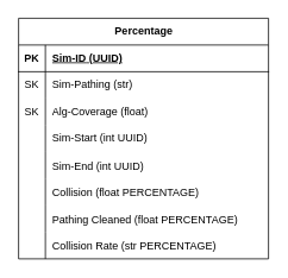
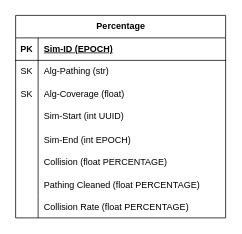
- <mxCell id="5" value="Sim-ID&lt;span style=&quot;font-weight: normal;&quot;&gt; &lt;/span&gt;(UUID)" style="shape=partialRectangle;connectable=0;fillColor=none;top=0;left=0;bottom=0;right=0;align=left;spacingLeft=6;fontStyle=5;overflow=hidden;whiteSpace=wrap;html=1;" vertex="1" parent="3"><mxGeometry x="30" width="250" height="30" as="geometry"><mxRectangle width="250" height="30" as="alternateBounds" /></mxGeometry></mxCell>
+ <mxCell id="5" value="Sim-ID&lt;span style=&quot;font-weight: normal;&quot;&gt; &lt;/span&gt;(EPOCH)" style="shape=partialRectangle;connectable=0;fillColor=none;top=0;left=0;bottom=0;right=0;align=left;spacingLeft=6;fontStyle=5;overflow=hidden;whiteSpace=wrap;html=1;" vertex="1" parent="3"><mxGeometry x="30" width="250" height="30" as="geometry"><mxRectangle width="250" height="30" as="alternateBounds" /></mxGeometry></mxCell>
- <mxCell id="8" value="Sim-Pathing (str)" style="shape=partialRectangle;connectable=0;fillColor=none;top=0;left=0;bottom=0;right=0;align=left;spacingLeft=6;overflow=hidden;whiteSpace=wrap;html=1;" vertex="1" parent="6"><mxGeometry x="30" width="250" height="30" as="geometry"><mxRectangle width="250" height="30" as="alternateBounds" /></mxGeometry></mxCell>
+ <mxCell id="8" value="Alg-Pathing (str)" style="shape=partialRectangle;connectable=0;fillColor=none;top=0;left=0;bottom=0;right=0;align=left;spacingLeft=6;overflow=hidden;whiteSpace=wrap;html=1;" vertex="1" parent="6"><mxGeometry x="30" width="250" height="30" as="geometry"><mxRectangle width="250" height="30" as="alternateBounds" /></mxGeometry></mxCell>
- <mxCell id="17" value="Sim-End (int UUID)" style="shape=partialRectangle;connectable=0;fillColor=none;top=0;left=0;bottom=0;right=0;align=left;spacingLeft=6;overflow=hidden;" vertex="1" parent="15"><mxGeometry x="30" width="250" height="30" as="geometry"><mxRectangle width="250" height="30" as="alternateBounds" /></mxGeometry></mxCell>
+ <mxCell id="17" value="Sim-End (int EPOCH)" style="shape=partialRectangle;connectable=0;fillColor=none;top=0;left=0;bottom=0;right=0;align=left;spacingLeft=6;overflow=hidden;" vertex="1" parent="15"><mxGeometry x="30" width="250" height="30" as="geometry"><mxRectangle width="250" height="30" as="alternateBounds" /></mxGeometry></mxCell>
- <mxCell id="26" value="Collision Rate (str PERCENTAGE)" style="shape=partialRectangle;connectable=0;fillColor=none;top=0;left=0;bottom=0;right=0;align=left;spacingLeft=6;overflow=hidden;" vertex="1" parent="24"><mxGeometry x="30" width="250" height="30" as="geometry"><mxRectangle width="250" height="30" as="alternateBounds" /></mxGeometry></mxCell>
+ <mxCell id="26" value="Collision Rate (float PERCENTAGE)" style="shape=partialRectangle;connectable=0;fillColor=none;top=0;left=0;bottom=0;right=0;align=left;spacingLeft=6;overflow=hidden;" vertex="1" parent="24"><mxGeometry x="30" width="250" height="30" as="geometry"><mxRectangle width="250" height="30" as="alternateBounds" /></mxGeometry></mxCell>
